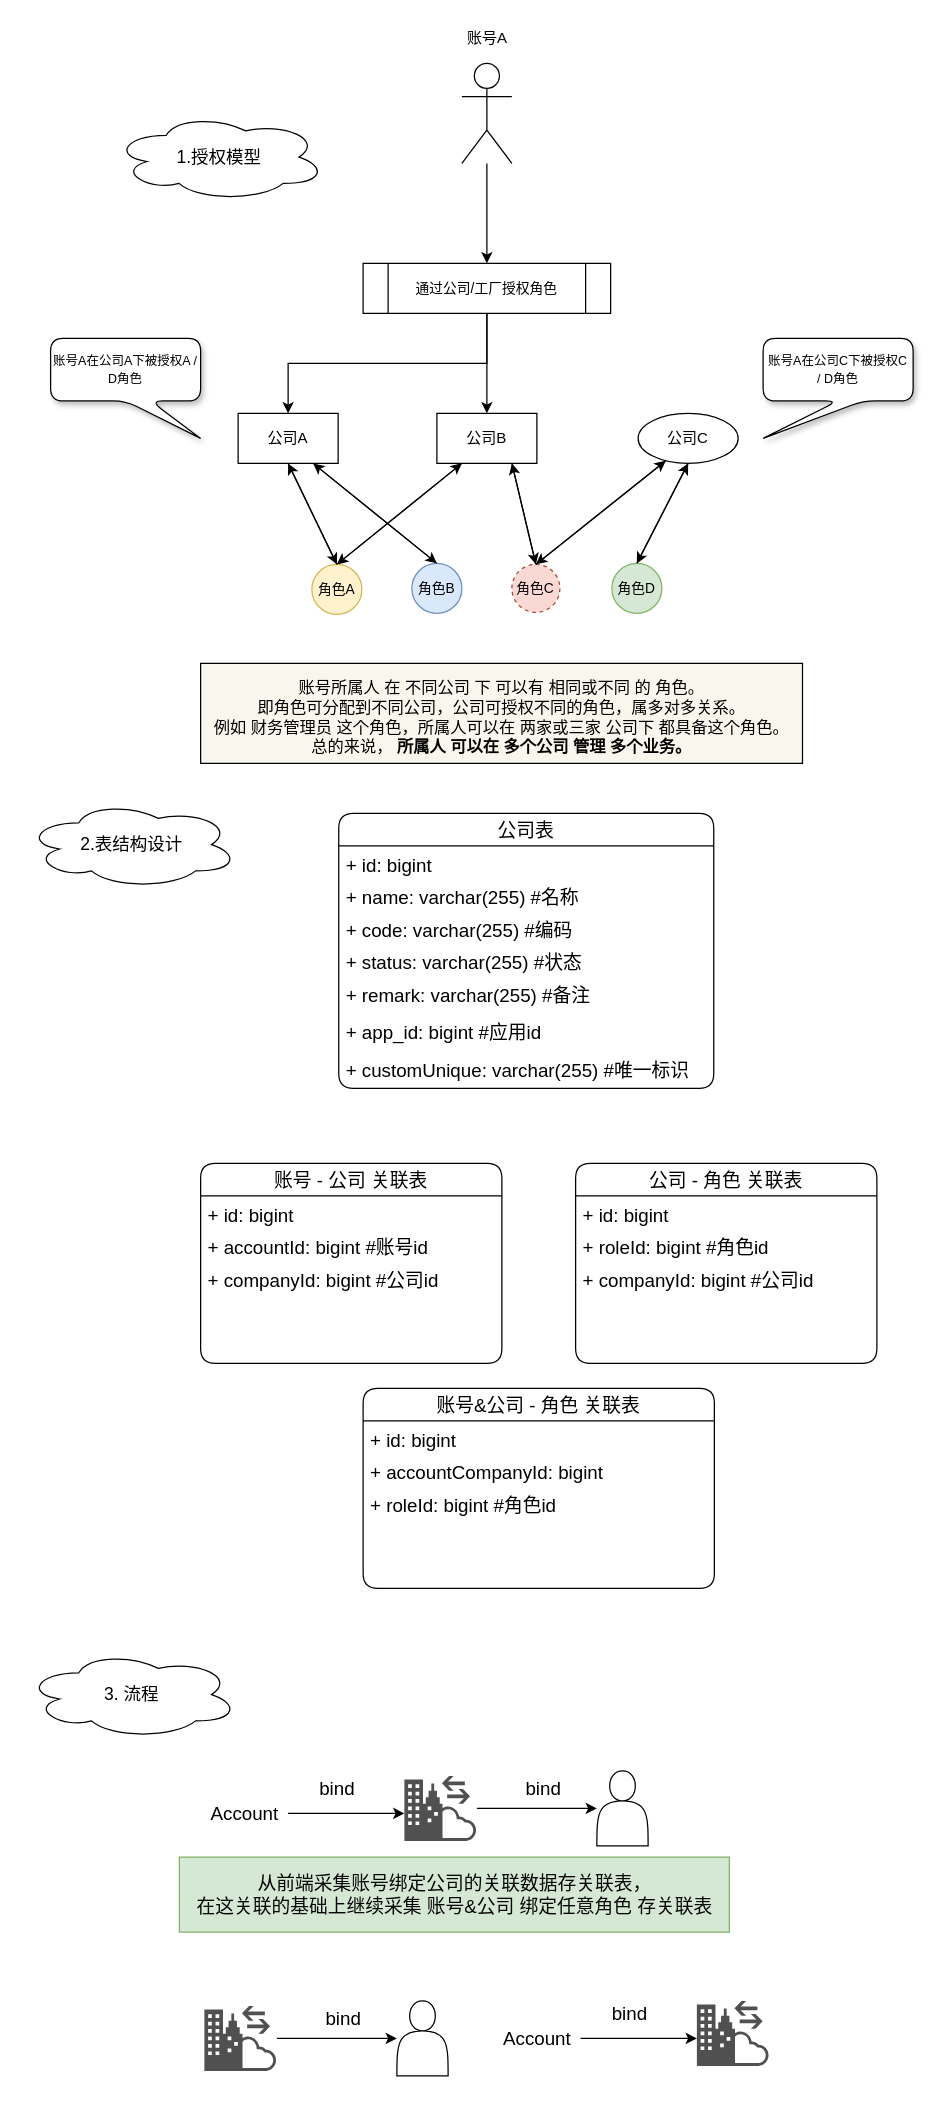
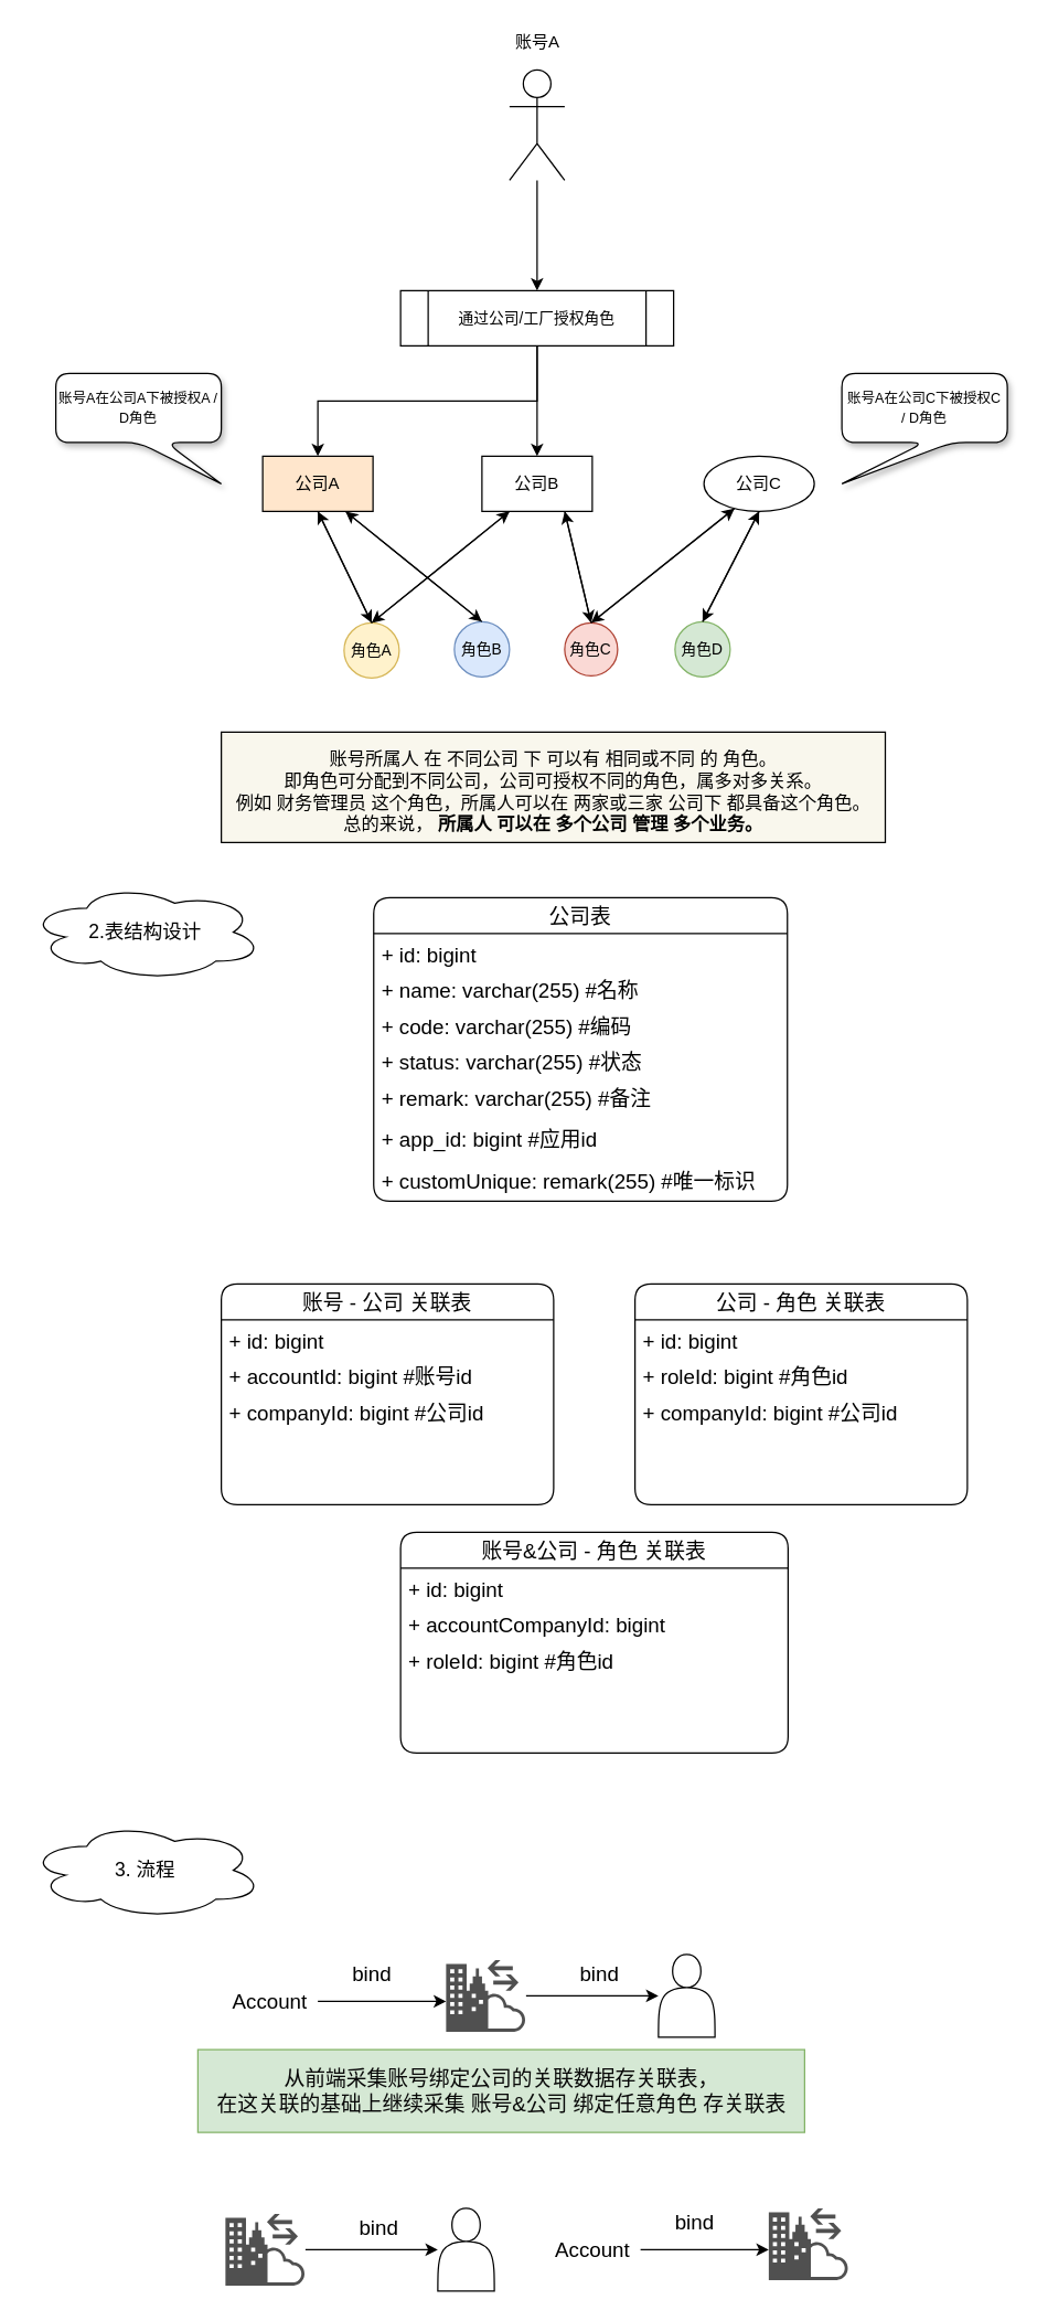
- <mxCell id="25" value="&lt;span style=&quot;font-size: 14px&quot;&gt;1.授权模型&lt;/span&gt;" style="ellipse;shape=cloud;whiteSpace=wrap;html=1;rounded=1;shadow=0;glass=1;sketch=0;fontSize=10;" parent="1" vertex="1"><mxGeometry x="90" y="90" width="170" height="70" as="geometry" /></mxCell>
- <mxCell id="9" value="公司A" style="rounded=0;whiteSpace=wrap;html=1;" parent="1" vertex="1"><mxGeometry x="190" y="330" width="80" height="40" as="geometry" /></mxCell>
+ <mxCell id="9" value="公司A" style="rounded=0;whiteSpace=wrap;html=1;fillColor=#ffe6cc;" parent="1" vertex="1"><mxGeometry x="190" y="330" width="80" height="40" as="geometry" /></mxCell>
- <mxCell id="21" value="角色C" style="ellipse;whiteSpace=wrap;html=1;aspect=fixed;fontSize=11;fillColor=#fad9d5;strokeColor=#ae4132;dashed=1;" parent="17" vertex="1"><mxGeometry x="160.001" y="0.8" width="38.4" height="38.4" as="geometry" /></mxCell>
+ <mxCell id="21" value="角色C" style="ellipse;whiteSpace=wrap;html=1;aspect=fixed;fontSize=11;fillColor=#fad9d5;strokeColor=#ae4132;" parent="17" vertex="1"><mxGeometry x="160.001" y="0.8" width="38.4" height="38.4" as="geometry" /></mxCell>
- <mxCell id="41" value="+ customUnique: varchar(255) #唯一标识&#10;" style="text;strokeColor=none;fillColor=none;align=left;verticalAlign=top;spacingLeft=4;spacingRight=4;overflow=hidden;rotatable=0;points=[[0,0.5],[1,0.5]];portConstraint=eastwest;rounded=1;shadow=0;glass=0;sketch=0;fontSize=15;" parent="34" vertex="1"><mxGeometry y="190" width="300" height="30" as="geometry" /></mxCell>
+ <mxCell id="41" value="+ customUnique: remark(255) #唯一标识&#10;" style="text;strokeColor=none;fillColor=none;align=left;verticalAlign=top;spacingLeft=4;spacingRight=4;overflow=hidden;rotatable=0;points=[[0,0.5],[1,0.5]];portConstraint=eastwest;rounded=1;shadow=0;glass=0;sketch=0;fontSize=15;" parent="34" vertex="1"><mxGeometry y="190" width="300" height="30" as="geometry" /></mxCell>
